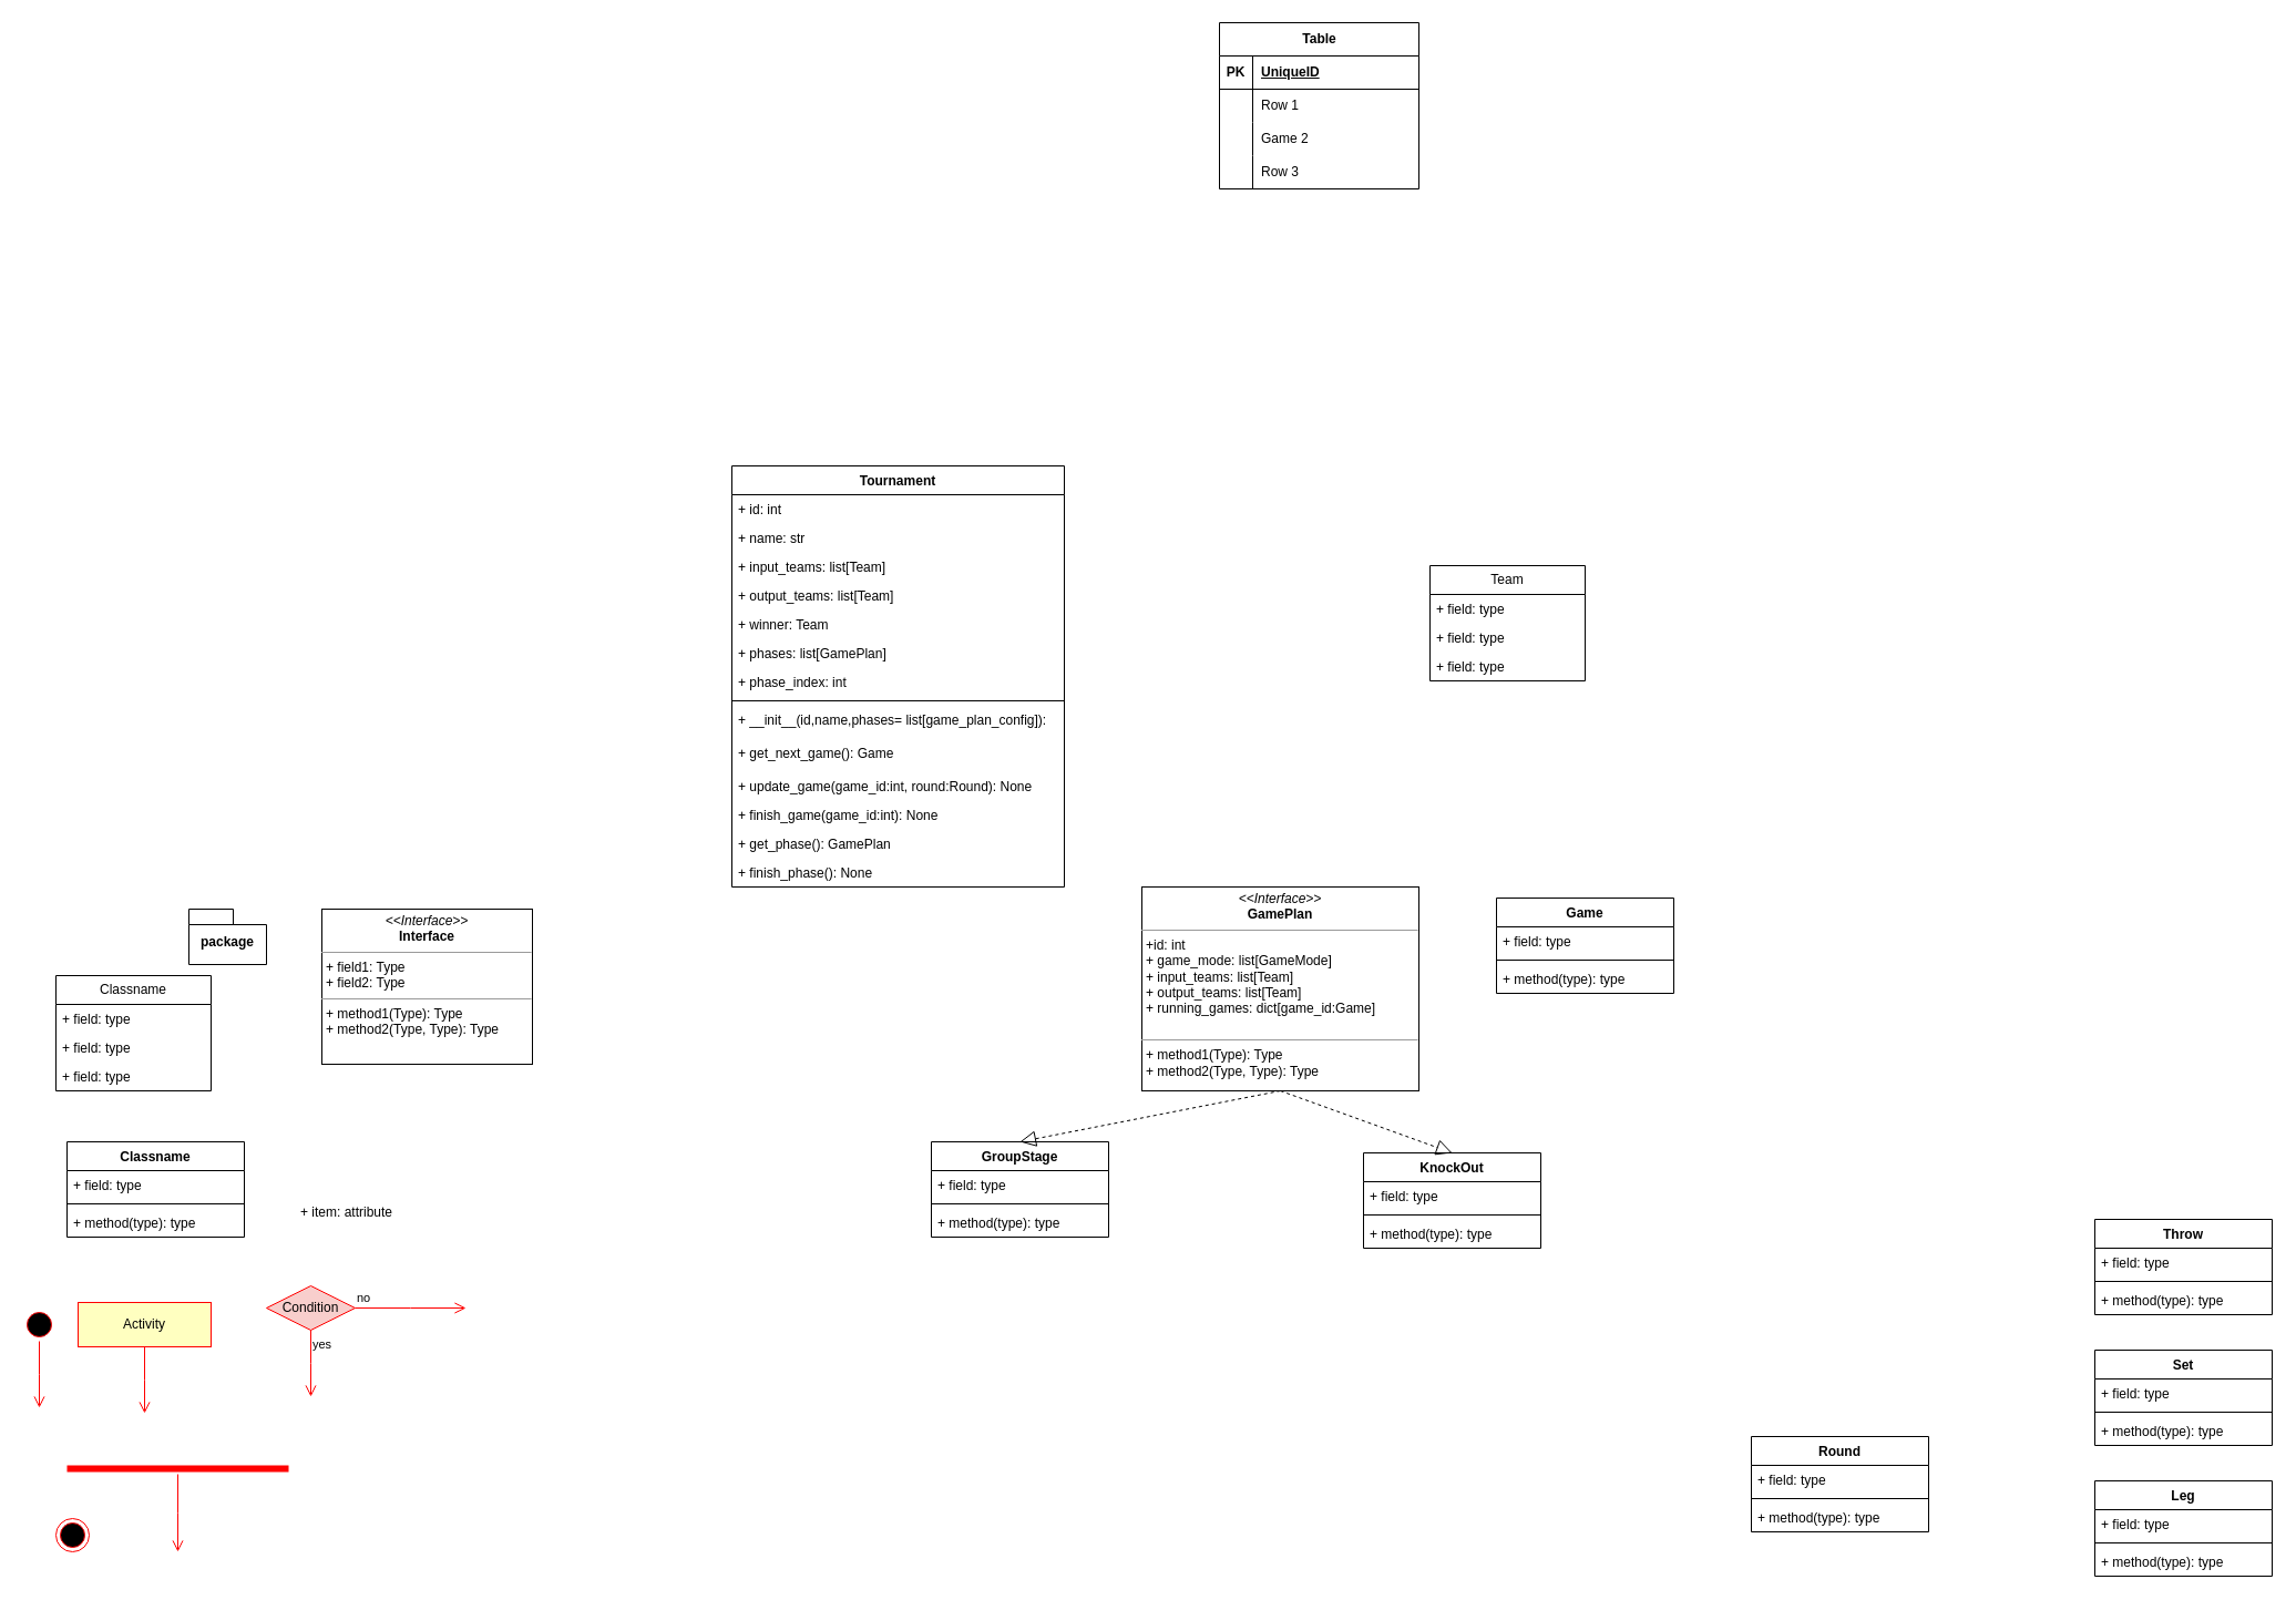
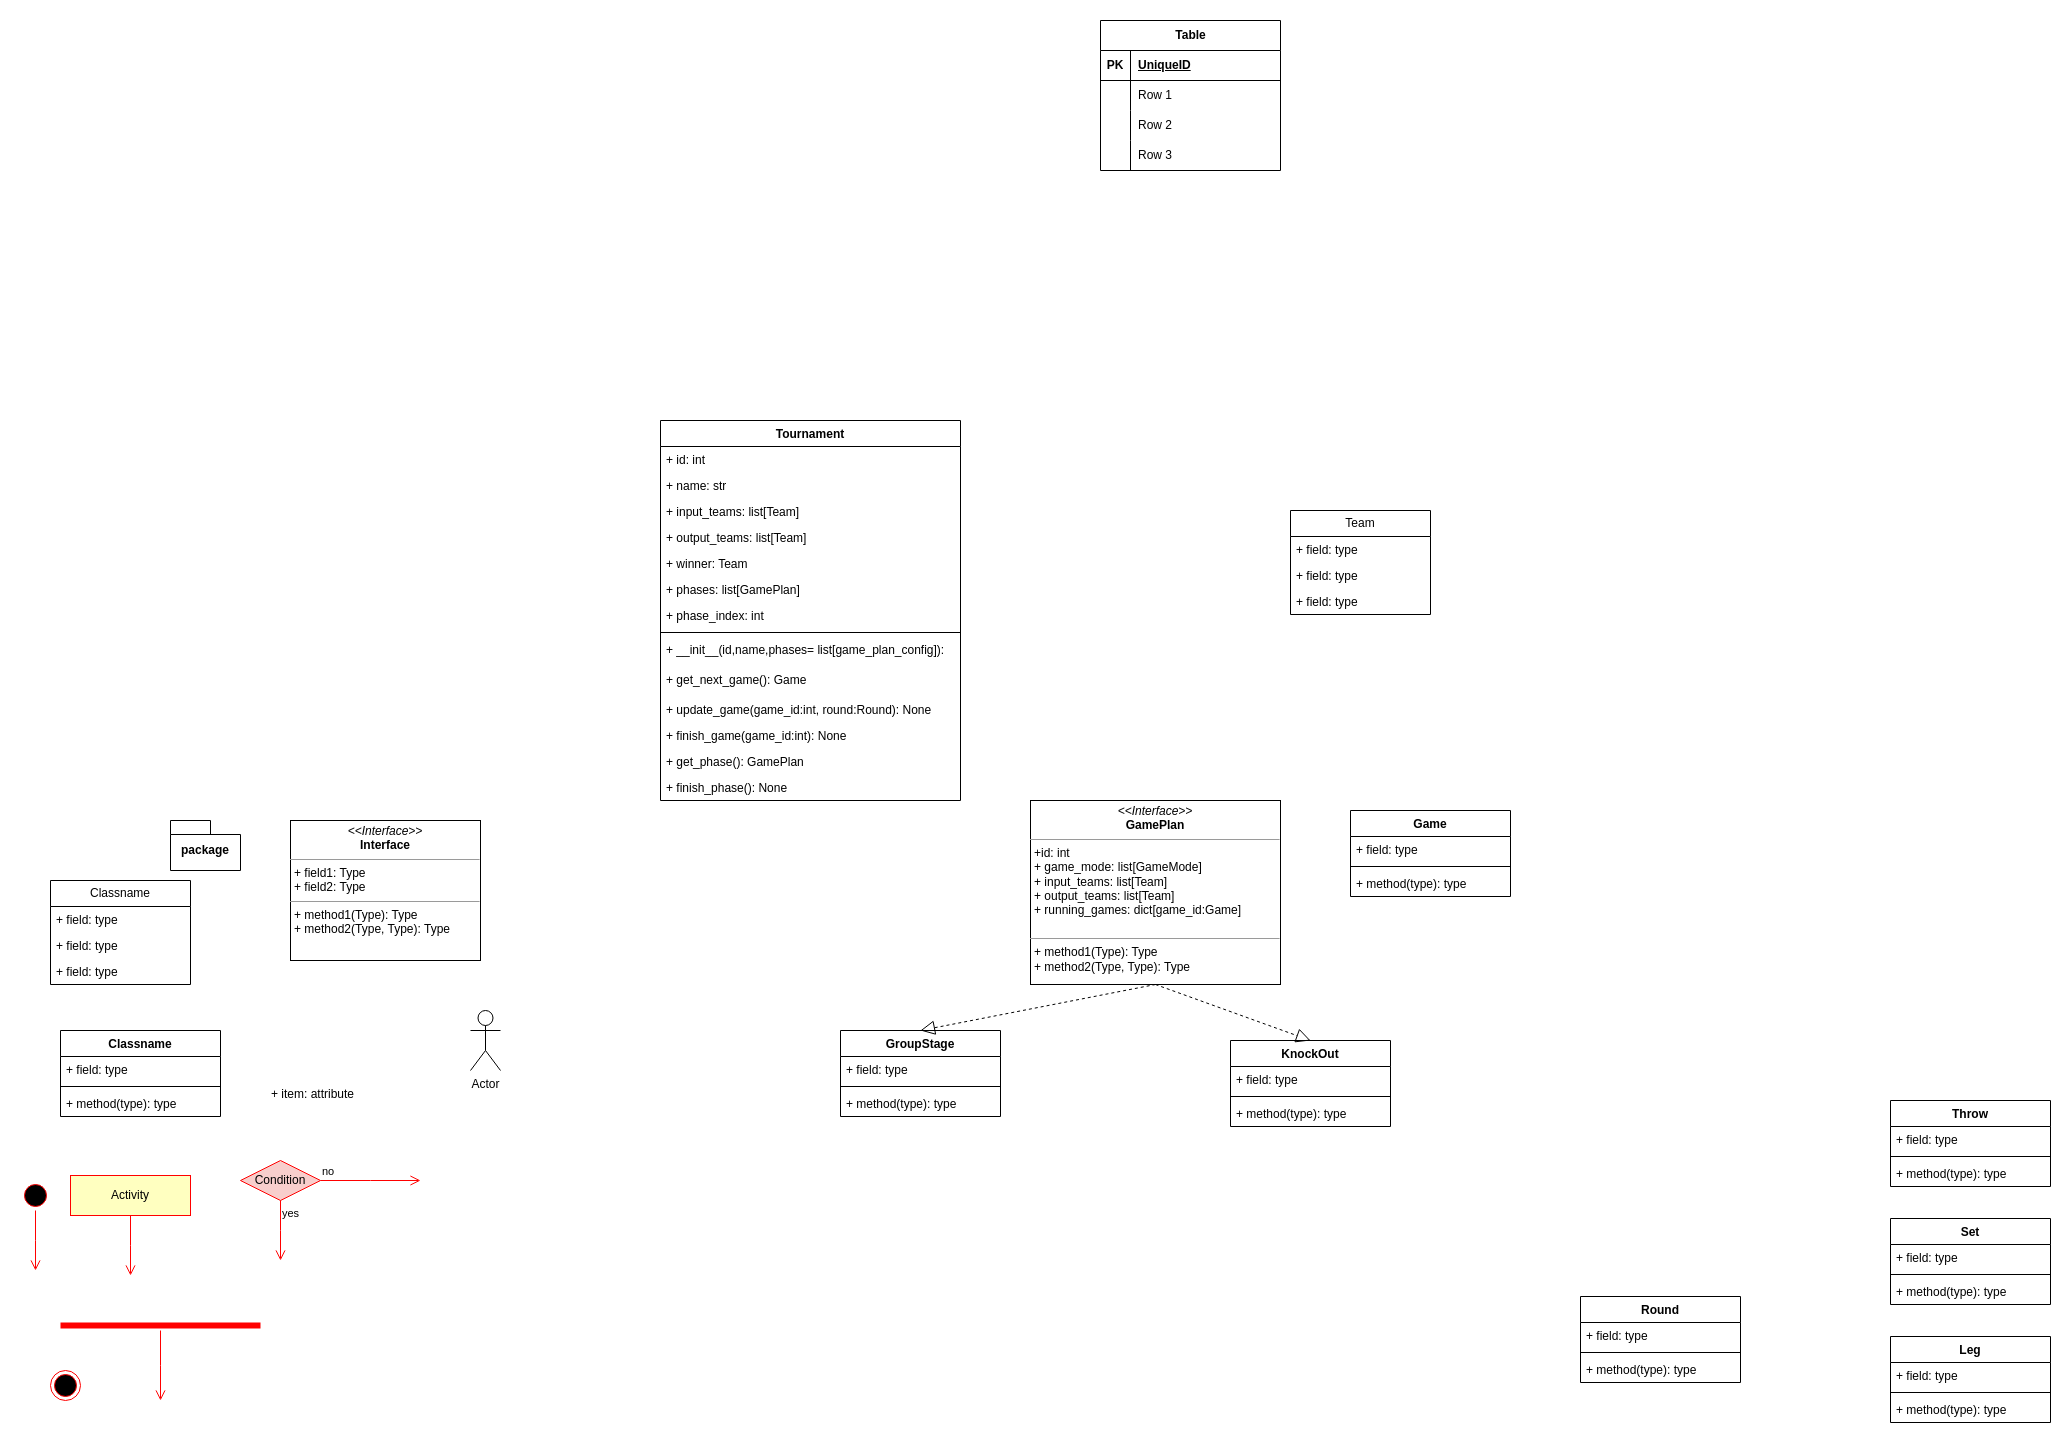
- <mxCell id="83" value="Game 2" style="shape=partialRectangle;connectable=0;fillColor=none;top=0;left=0;bottom=0;right=0;align=left;spacingLeft=6;overflow=hidden;whiteSpace=wrap;html=1;" vertex="1" parent="81"><mxGeometry x="30" width="150" height="30" as="geometry"><mxRectangle width="150" height="30" as="alternateBounds" /></mxGeometry></mxCell>
+ <mxCell id="83" value="Row 2" style="shape=partialRectangle;connectable=0;fillColor=none;top=0;left=0;bottom=0;right=0;align=left;spacingLeft=6;overflow=hidden;whiteSpace=wrap;html=1;" vertex="1" parent="81"><mxGeometry x="30" width="150" height="30" as="geometry"><mxRectangle width="150" height="30" as="alternateBounds" /></mxGeometry></mxCell>
+ <mxCell id="13" value="Actor" style="shape=umlActor;verticalLabelPosition=bottom;verticalAlign=top;html=1;" vertex="1" parent="1"><mxGeometry x="470" y="1010" width="30" height="60" as="geometry" /></mxCell>
